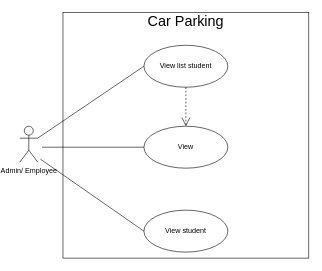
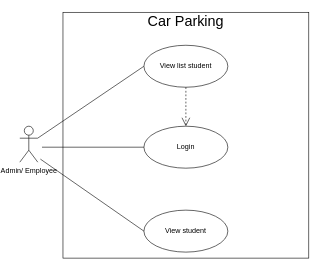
- <mxCell id="7" value="View" style="ellipse;whiteSpace=wrap;html=1;strokeColor=#000000;" parent="6" vertex="1"><mxGeometry x="70" y="10" width="140" height="70" as="geometry" /></mxCell>
+ <mxCell id="7" value="Login" style="ellipse;whiteSpace=wrap;html=1;strokeColor=#000000;" parent="6" vertex="1"><mxGeometry x="70" y="10" width="140" height="70" as="geometry" /></mxCell>
